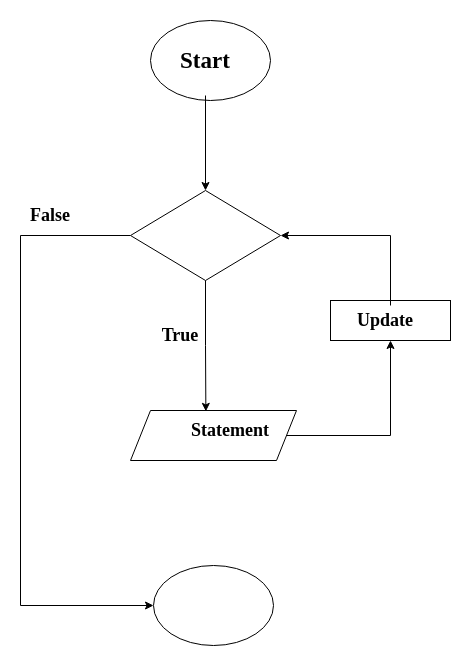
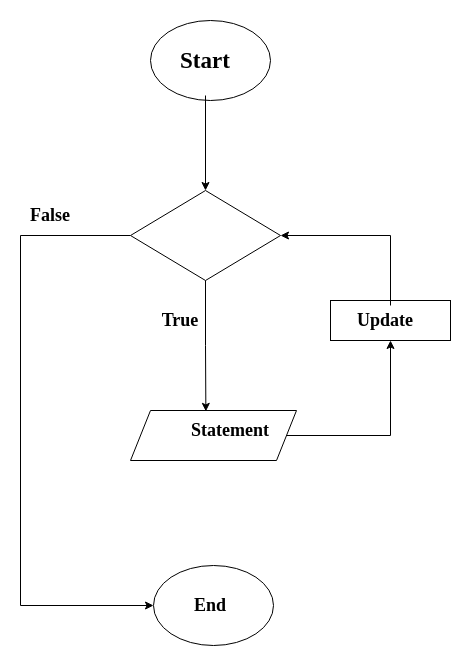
- <mxCell id="17" value="&lt;b&gt;&lt;font style=&quot;font-size: 18px;&quot;&gt;True&lt;/font&gt;&lt;/b&gt;" style="text;html=1;align=center;verticalAlign=middle;whiteSpace=wrap;rounded=0;fontFamily=Architects Daughter;fontSource=https%3A%2F%2Ffonts.googleapis.com%2Fcss%3Ffamily%3DArchitects%2BDaughter;" vertex="1" parent="1"><mxGeometry x="150" y="320" width="60" height="30" as="geometry" /></mxCell>
+ <mxCell id="17" value="&lt;b&gt;&lt;font style=&quot;font-size: 18px;&quot;&gt;True&lt;/font&gt;&lt;/b&gt;" style="text;html=1;align=center;verticalAlign=middle;whiteSpace=wrap;rounded=0;fontFamily=Architects Daughter;fontSource=https%3A%2F%2Ffonts.googleapis.com%2Fcss%3Ffamily%3DArchitects%2BDaughter;" vertex="1" parent="1"><mxGeometry x="150" y="305" width="60" height="30" as="geometry" /></mxCell>
+ <mxCell id="14" value="&lt;b&gt;&lt;font style=&quot;font-size: 18px;&quot;&gt;End&lt;/font&gt;&lt;/b&gt;" style="text;html=1;align=center;verticalAlign=middle;whiteSpace=wrap;rounded=0;fontFamily=Architects Daughter;fontSource=https%3A%2F%2Ffonts.googleapis.com%2Fcss%3Ffamily%3DArchitects%2BDaughter;" vertex="1" parent="1"><mxGeometry x="180" y="590" width="60" height="30" as="geometry" /></mxCell>
